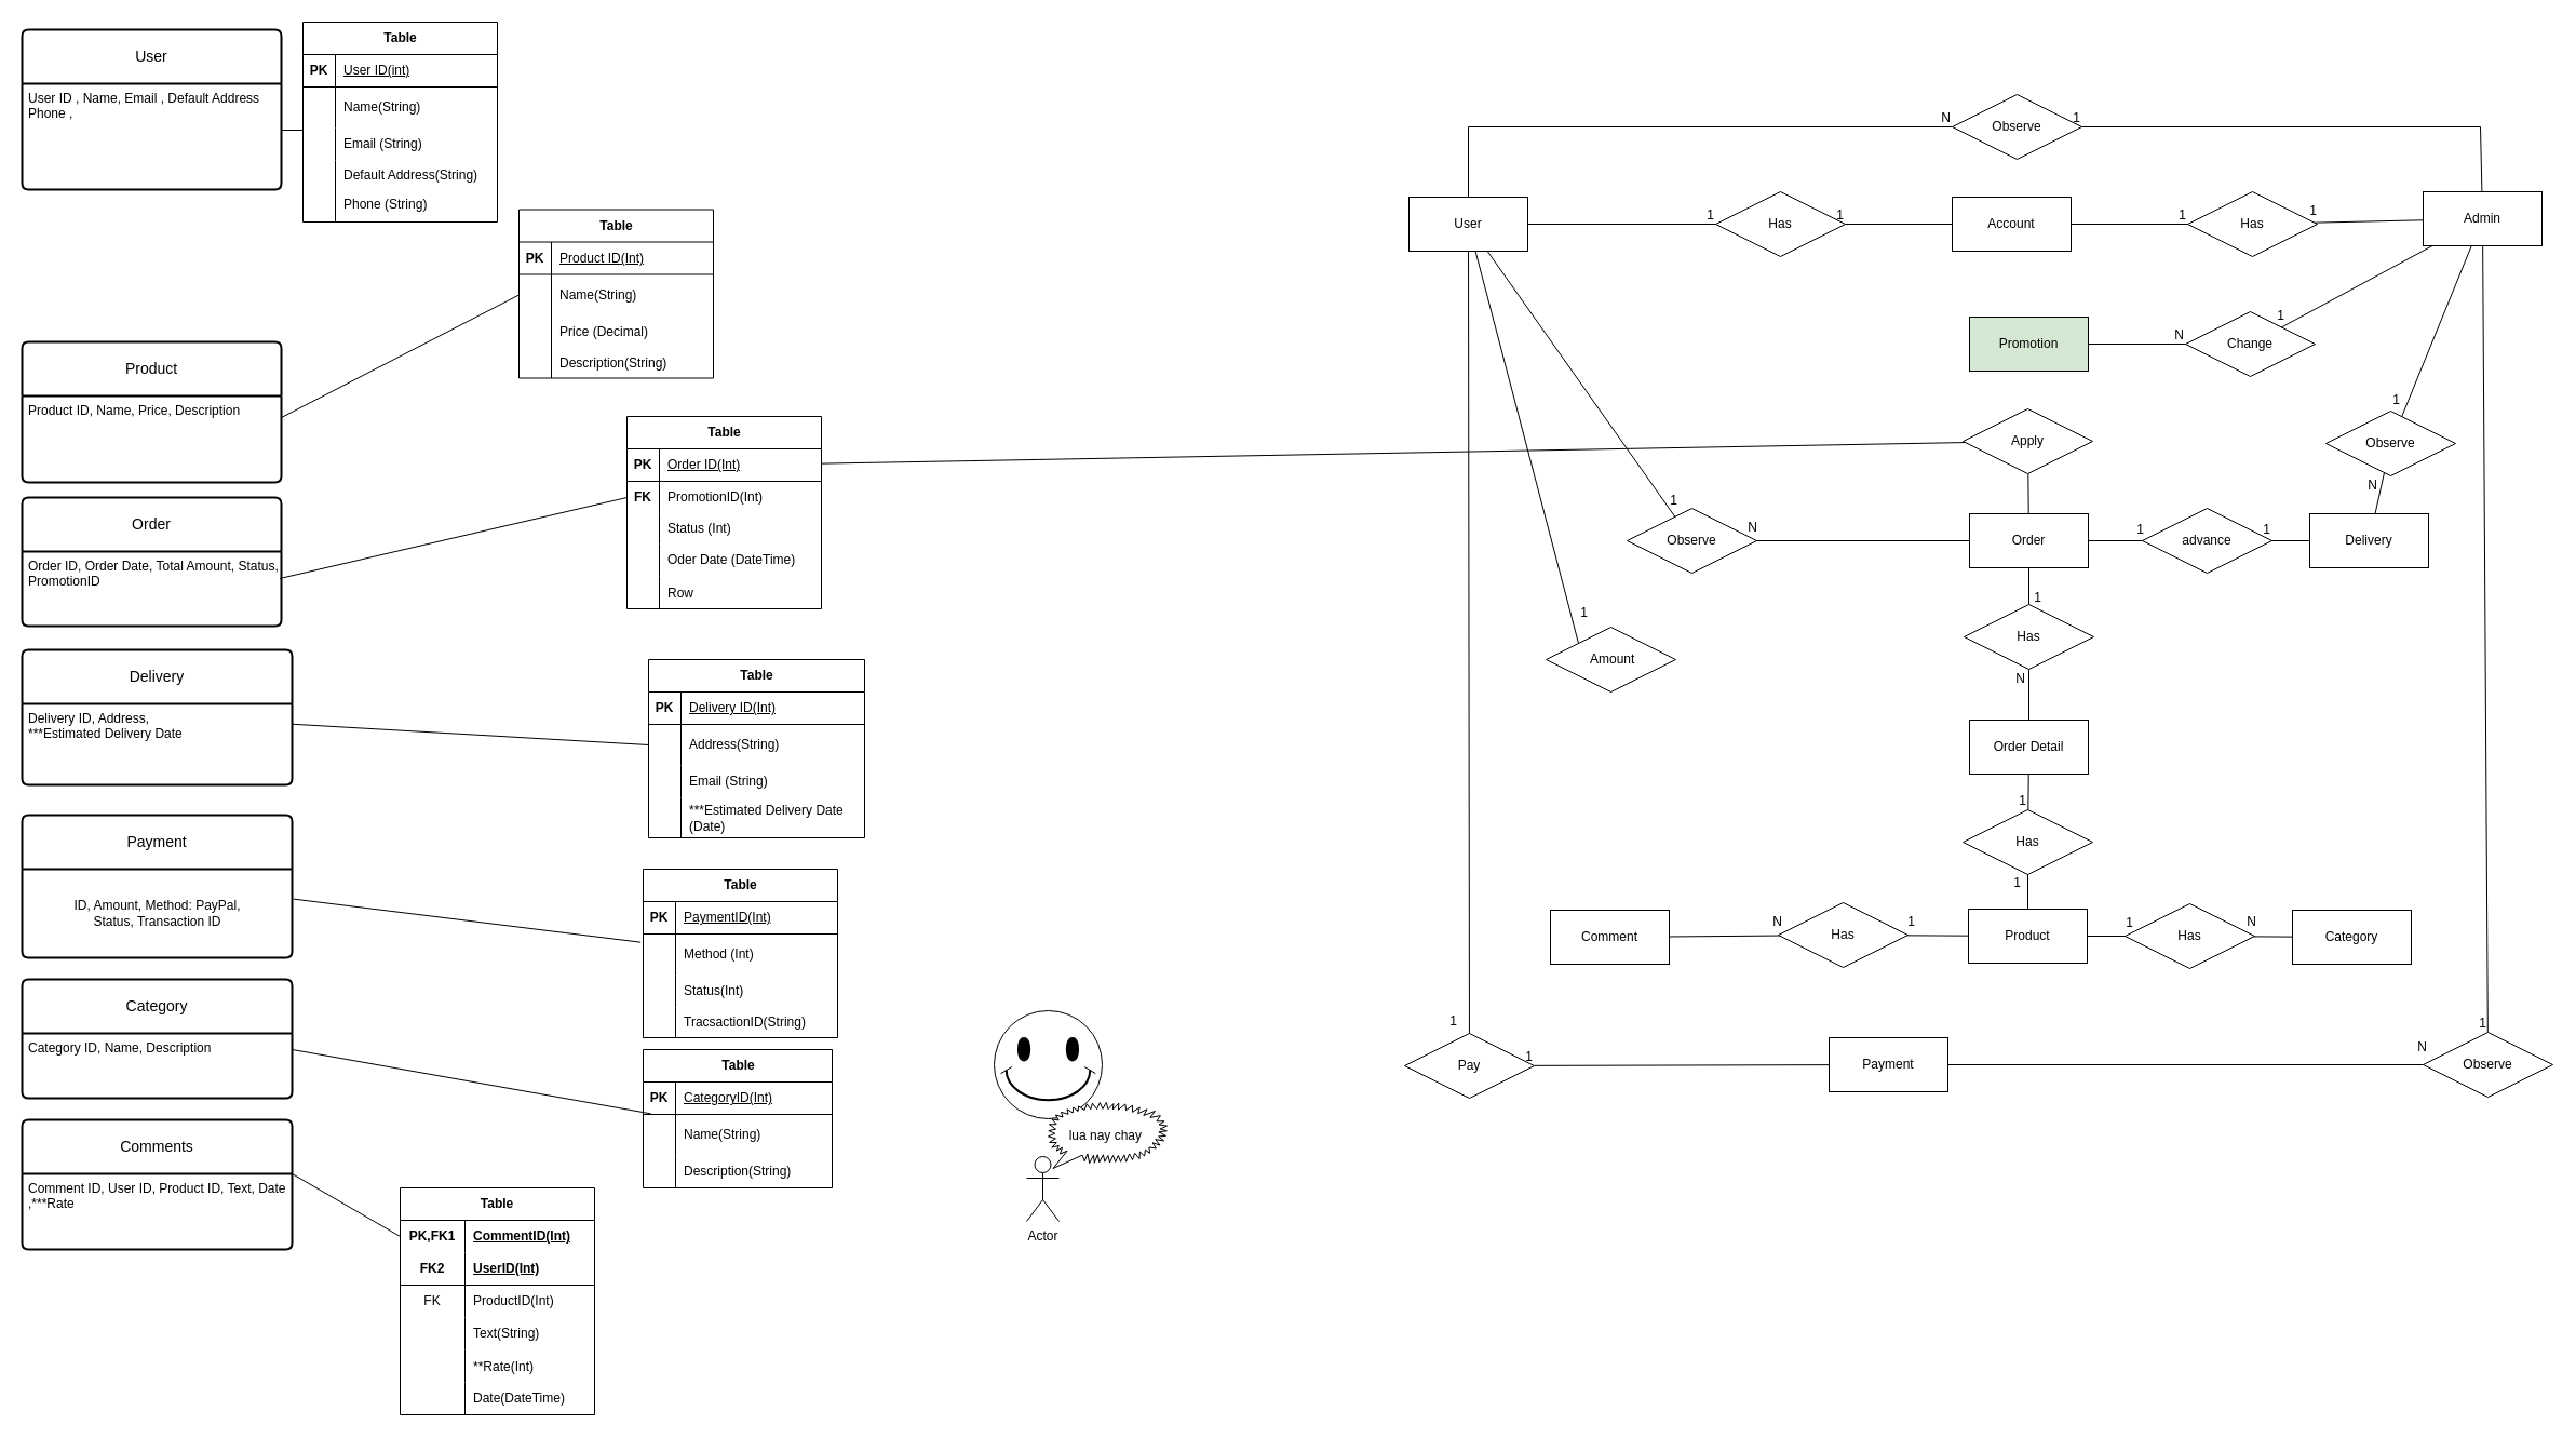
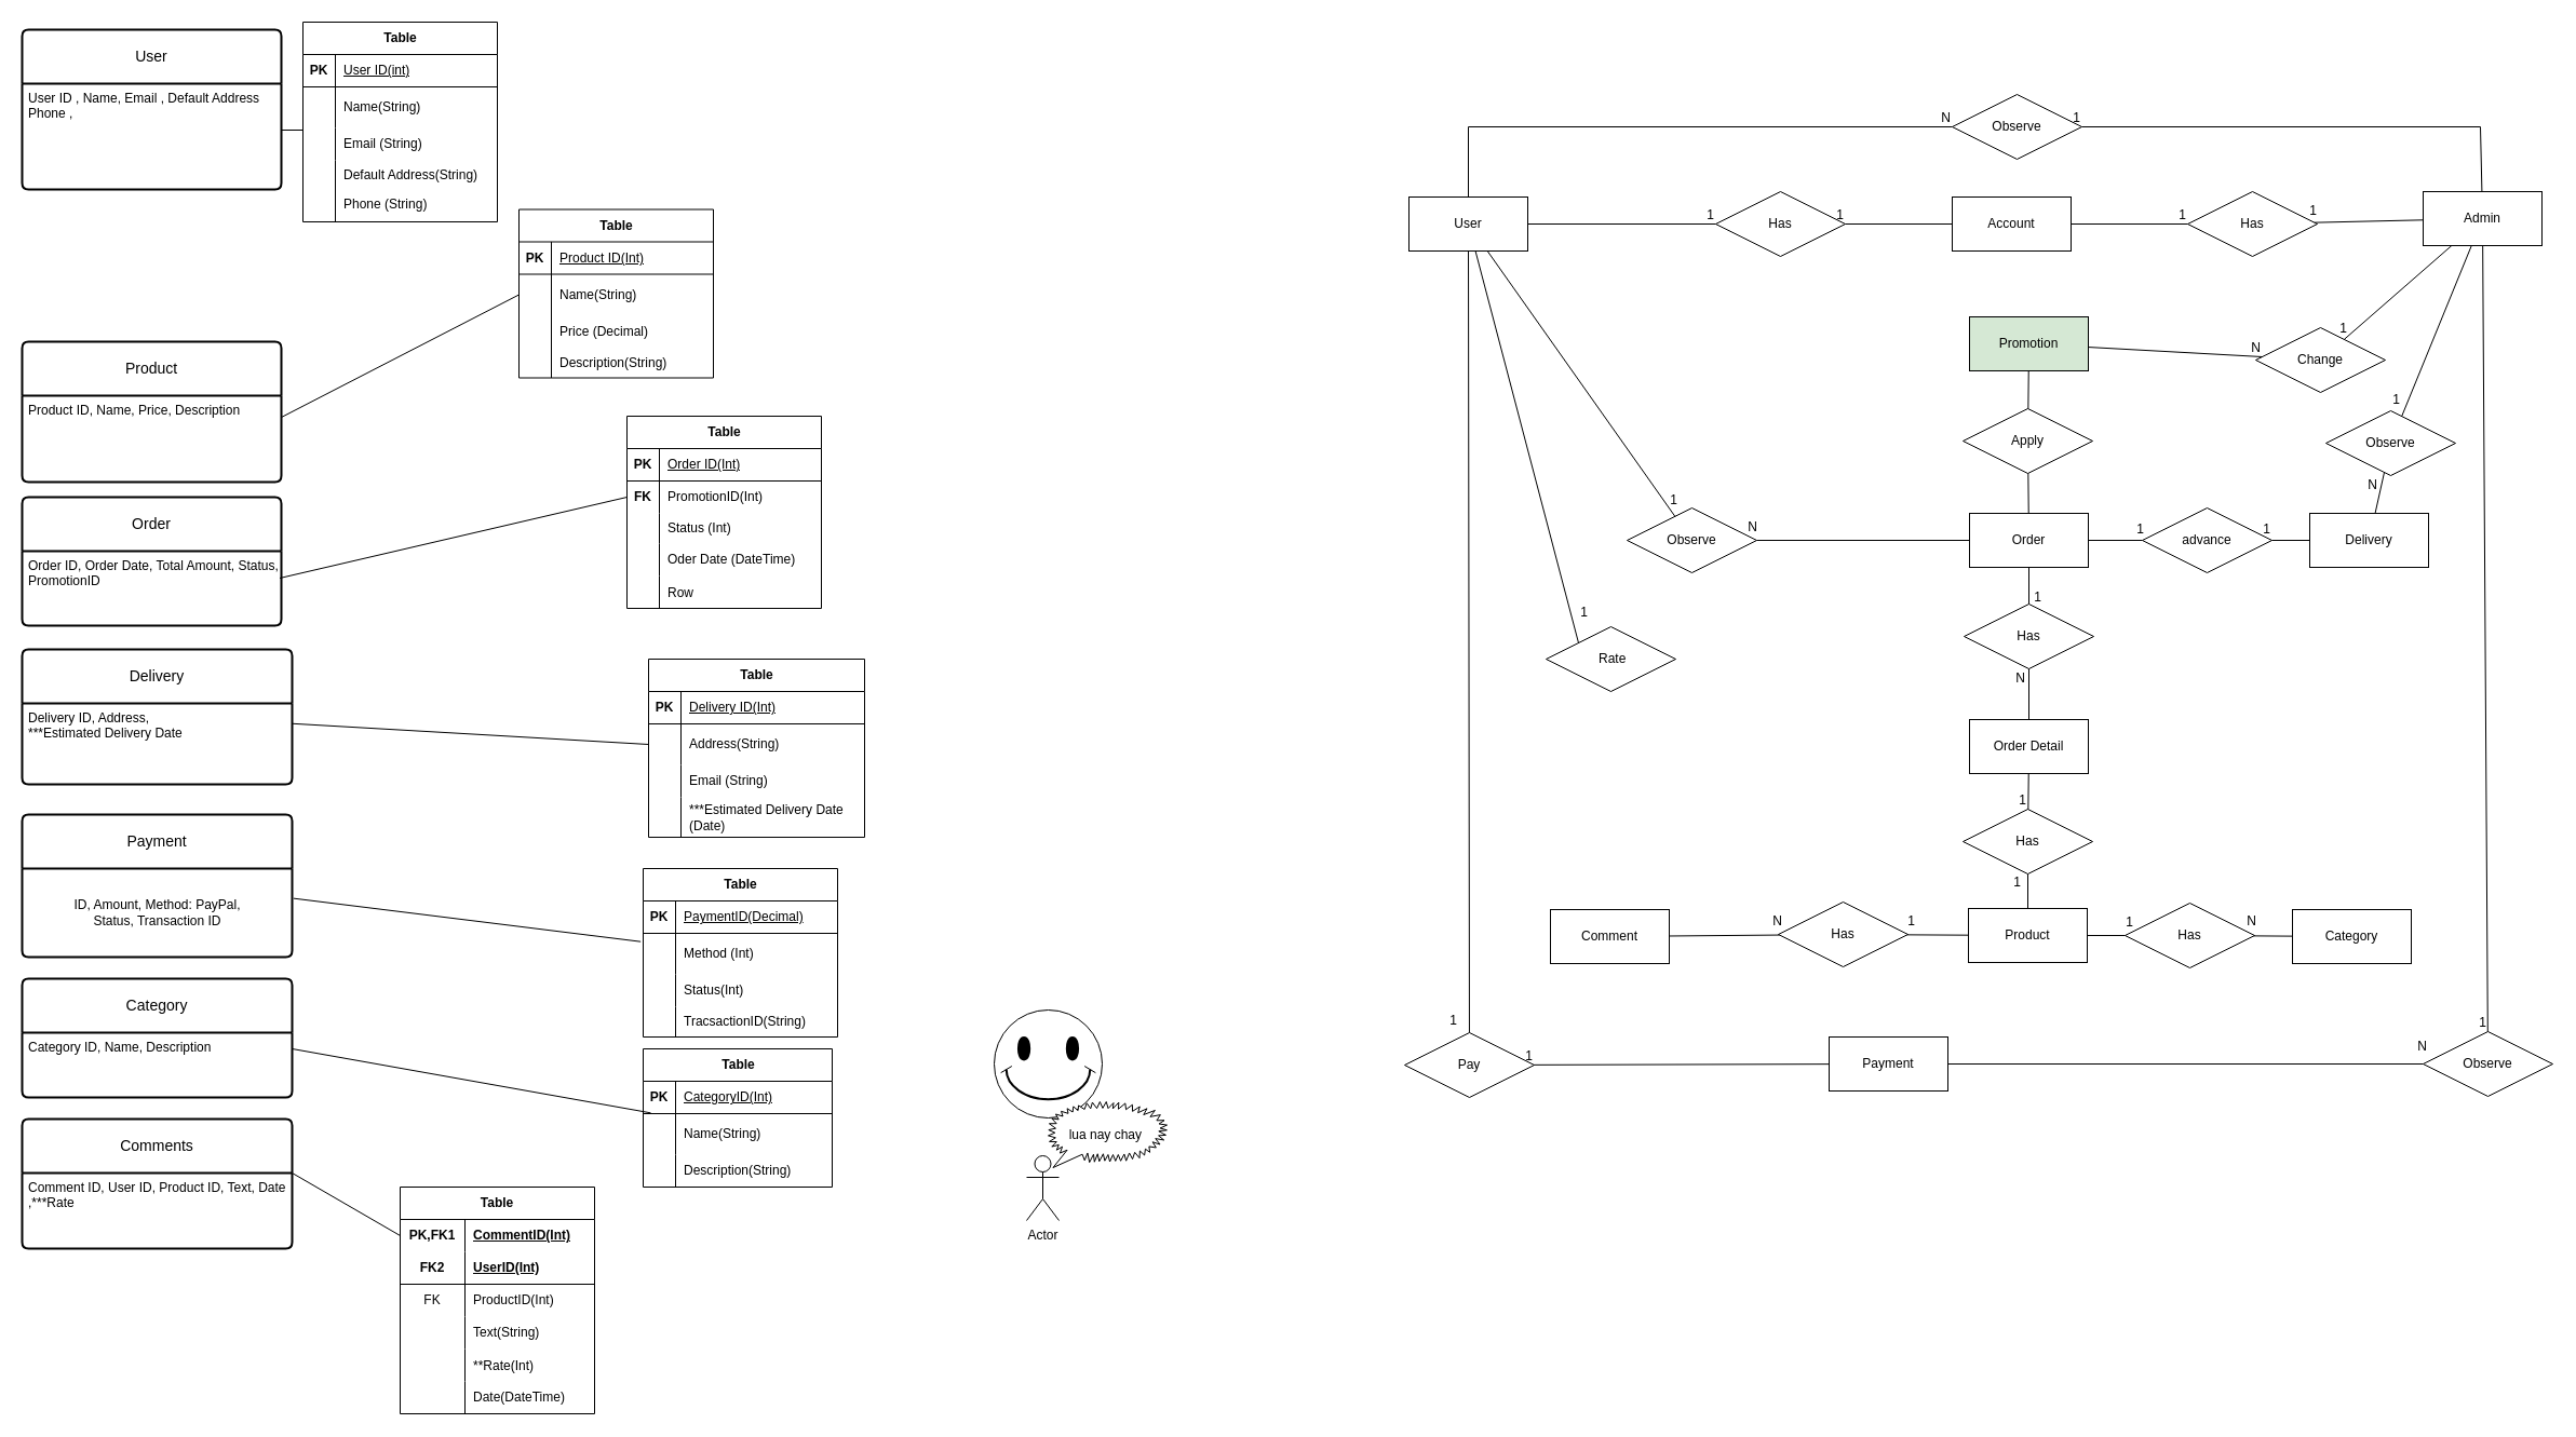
- <mxCell id="48" value="Change" style="shape=rhombus;perimeter=rhombusPerimeter;whiteSpace=wrap;html=1;align=center;" parent="1" vertex="1"><mxGeometry x="2023" y="288" width="120" height="60" as="geometry" /></mxCell>
+ <mxCell id="48" value="Change" style="shape=rhombus;perimeter=rhombusPerimeter;whiteSpace=wrap;html=1;align=center;" parent="1" vertex="1"><mxGeometry x="2088" y="303" width="120" height="60" as="geometry" /></mxCell>
- <mxCell id="72" value="" style="endArrow=none;html=1;rounded=0;" parent="1" source="71" target="118" edge="1"><mxGeometry relative="1" as="geometry"><mxPoint x="1736" y="649" as="sourcePoint" /><mxPoint x="1896" y="649" as="targetPoint" /></mxGeometry></mxCell>
+ <mxCell id="72" value="" style="endArrow=none;html=1;rounded=0;" parent="1" source="71" target="8" edge="1"><mxGeometry relative="1" as="geometry"><mxPoint x="1736" y="649" as="sourcePoint" /><mxPoint x="1896" y="649" as="targetPoint" /></mxGeometry></mxCell>
- <mxCell id="15" value="&amp;nbsp;Amount" style="shape=rhombus;perimeter=rhombusPerimeter;whiteSpace=wrap;html=1;align=center;" parent="1" vertex="1"><mxGeometry x="1431" y="580" width="120" height="60" as="geometry" /></mxCell>
+ <mxCell id="15" value="&amp;nbsp;Rate" style="shape=rhombus;perimeter=rhombusPerimeter;whiteSpace=wrap;html=1;align=center;" parent="1" vertex="1"><mxGeometry x="1431" y="580" width="120" height="60" as="geometry" /></mxCell>
- <mxCell id="135" value="&lt;span style=&quot;font-weight: 400; text-wrap: nowrap;&quot;&gt;PaymentID(Int)&lt;/span&gt;" style="shape=partialRectangle;connectable=0;fillColor=none;top=0;left=0;bottom=0;right=0;align=left;spacingLeft=6;fontStyle=5;overflow=hidden;whiteSpace=wrap;html=1;" vertex="1" parent="133"><mxGeometry x="30" width="150" height="30" as="geometry"><mxRectangle width="150" height="30" as="alternateBounds" /></mxGeometry></mxCell>
+ <mxCell id="135" value="&lt;span style=&quot;font-weight: 400; text-wrap: nowrap;&quot;&gt;PaymentID(Decimal)&lt;/span&gt;" style="shape=partialRectangle;connectable=0;fillColor=none;top=0;left=0;bottom=0;right=0;align=left;spacingLeft=6;fontStyle=5;overflow=hidden;whiteSpace=wrap;html=1;" vertex="1" parent="133"><mxGeometry x="30" width="150" height="30" as="geometry"><mxRectangle width="150" height="30" as="alternateBounds" /></mxGeometry></mxCell>
